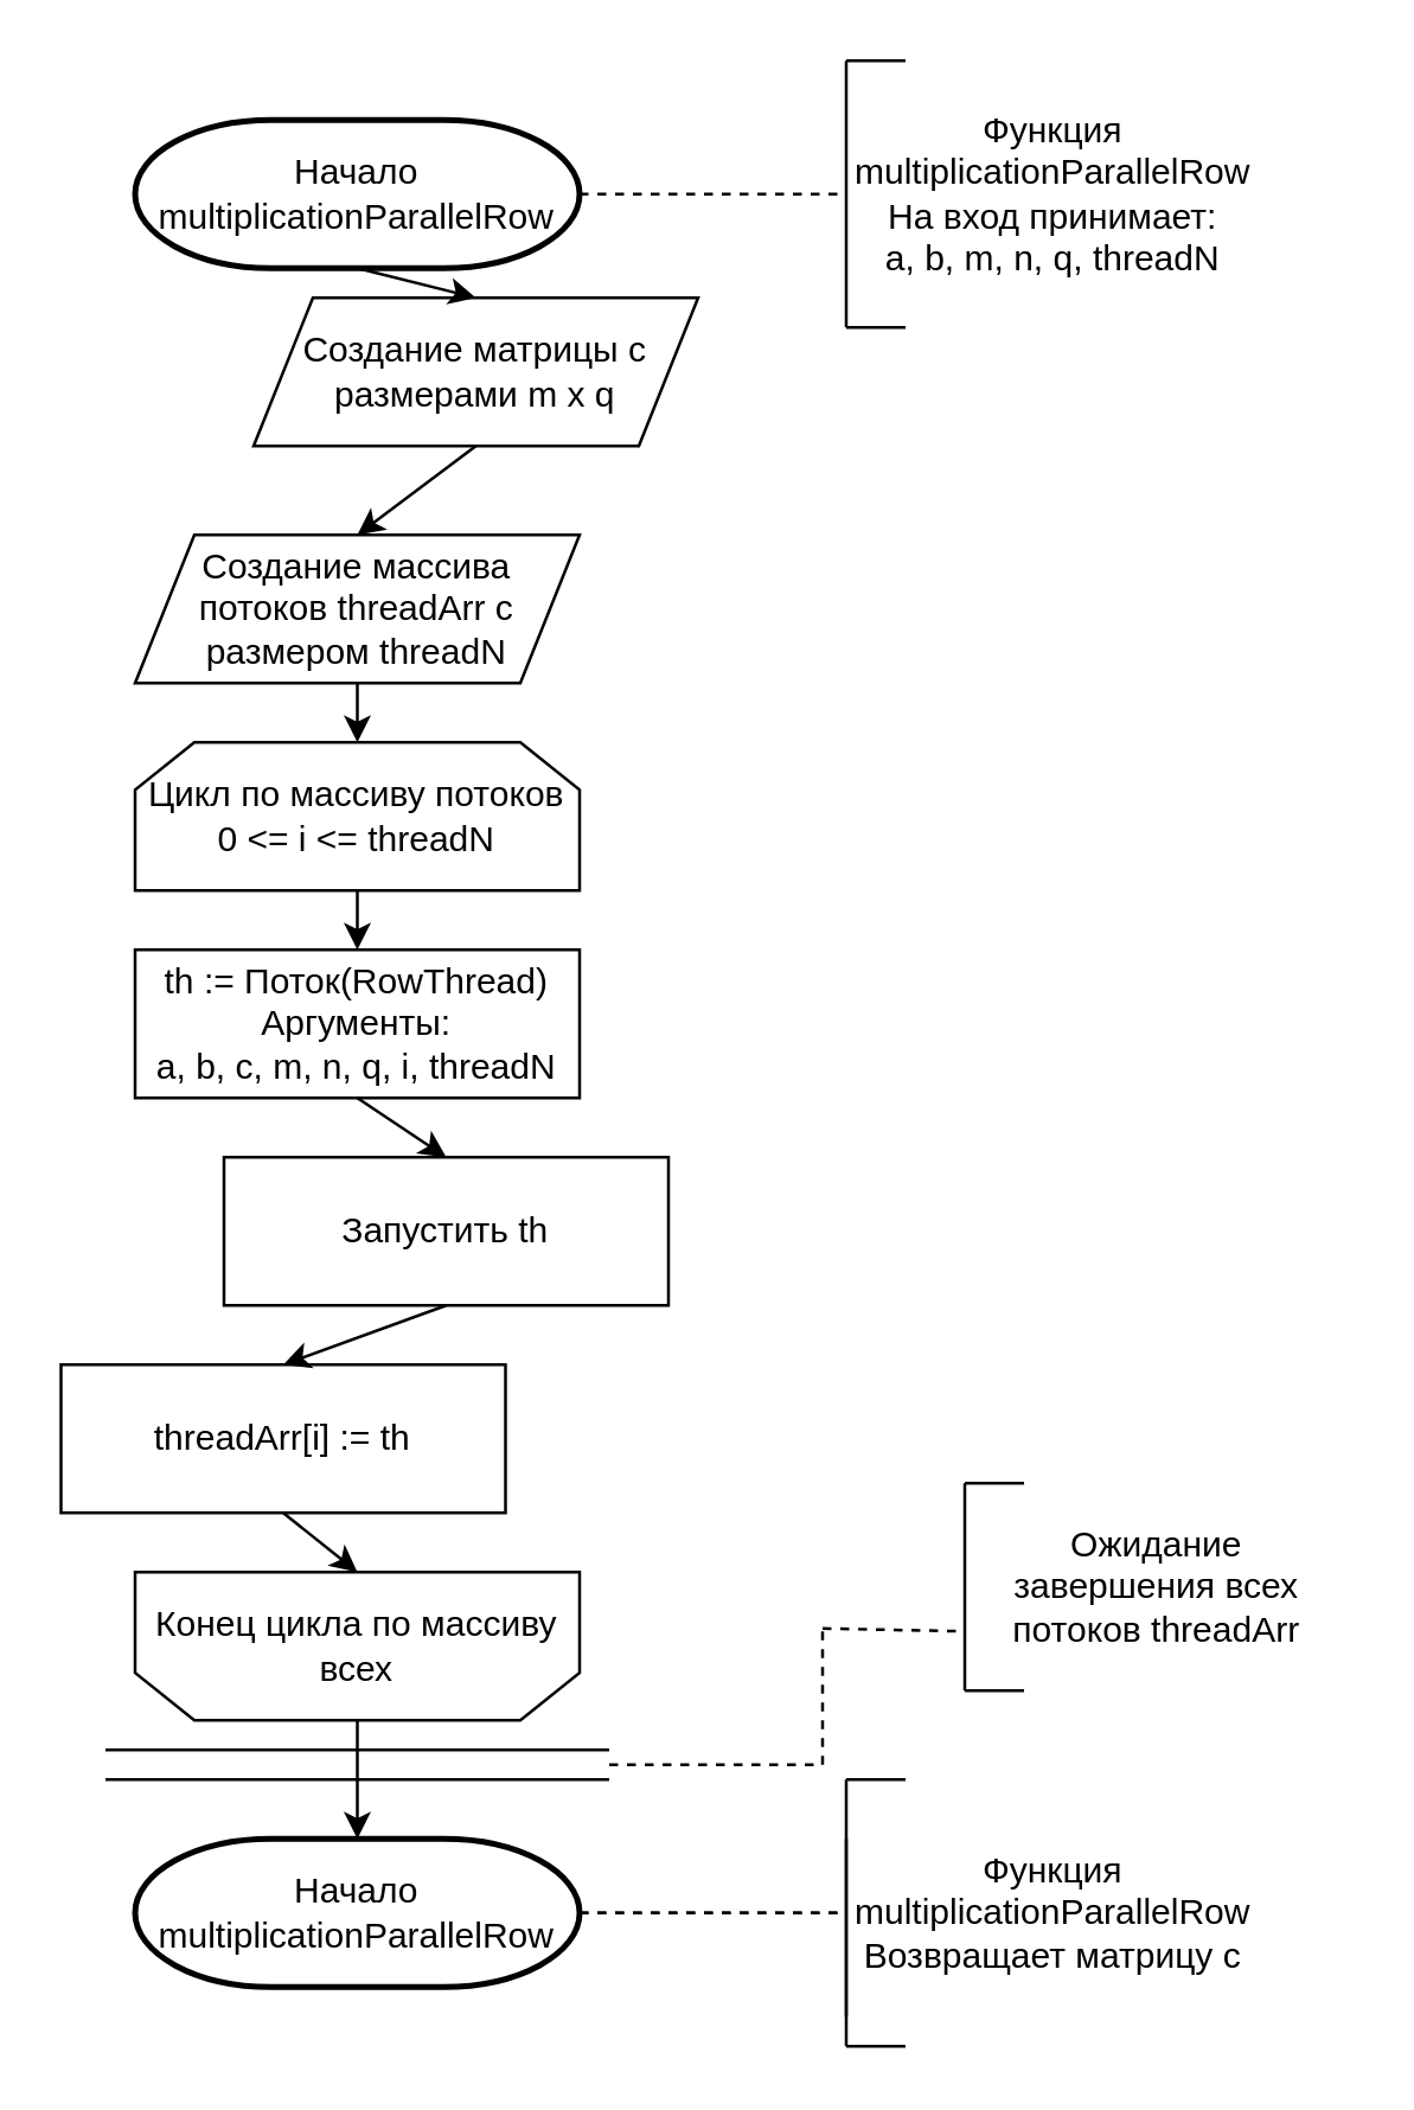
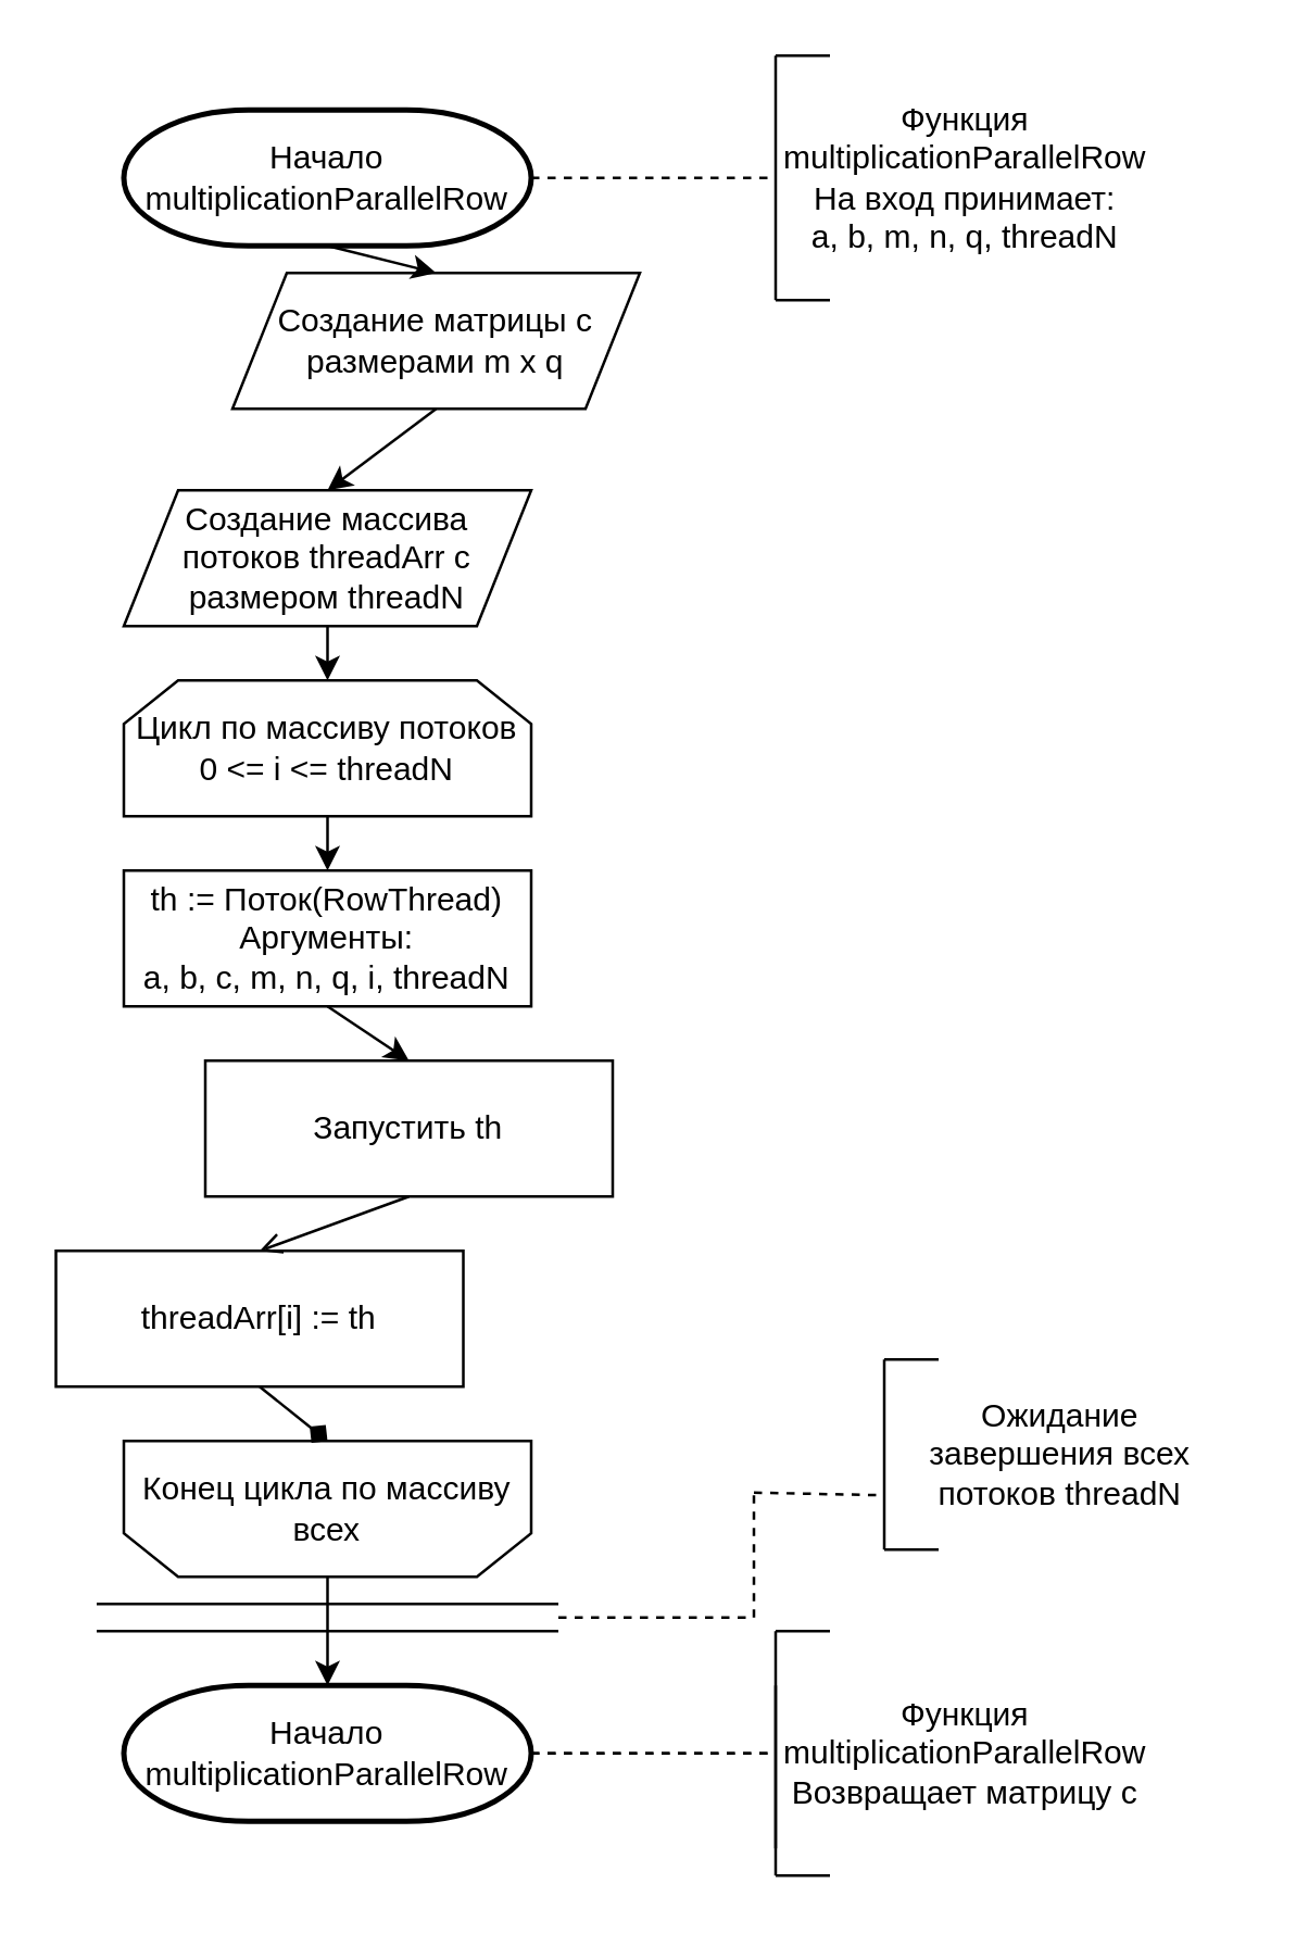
- <mxCell id="22" value="" style="endArrow=classic;html=1;exitX=0.5;exitY=1;exitDx=0;exitDy=0;entryX=0.5;entryY=0;entryDx=0;entryDy=0;" parent="1" source="12" target="18" edge="1"><mxGeometry width="50" height="50" relative="1" as="geometry"><mxPoint x="275" y="680" as="sourcePoint" /><mxPoint x="325" y="630" as="targetPoint" /></mxGeometry></mxCell>
+ <mxCell id="22" value="" style="endArrow=open;html=1;exitX=0.5;exitY=1;exitDx=0;exitDy=0;entryX=0.5;entryY=0;entryDx=0;entryDy=0;" parent="1" source="12" target="18" edge="1"><mxGeometry width="50" height="50" relative="1" as="geometry"><mxPoint x="275" y="680" as="sourcePoint" /><mxPoint x="325" y="630" as="targetPoint" /></mxGeometry></mxCell>
- <mxCell id="23" value="" style="endArrow=classic;html=1;exitX=0.5;exitY=1;exitDx=0;exitDy=0;entryX=0.5;entryY=0;entryDx=0;entryDy=0;" parent="1" source="18" target="20" edge="1"><mxGeometry width="50" height="50" relative="1" as="geometry"><mxPoint x="305" y="750" as="sourcePoint" /><mxPoint x="355" y="700" as="targetPoint" /></mxGeometry></mxCell>
+ <mxCell id="23" value="" style="endArrow=diamond;html=1;exitX=0.5;exitY=1;exitDx=0;exitDy=0;entryX=0.5;entryY=0;entryDx=0;entryDy=0;" parent="1" source="18" target="20" edge="1"><mxGeometry width="50" height="50" relative="1" as="geometry"><mxPoint x="305" y="750" as="sourcePoint" /><mxPoint x="355" y="700" as="targetPoint" /></mxGeometry></mxCell>
- <mxCell id="33" value="Ожидание завершения всех потоков threadArr" style="text;html=1;strokeColor=none;fillColor=none;align=center;verticalAlign=middle;whiteSpace=wrap;rounded=0;" parent="1" vertex="1"><mxGeometry x="325" y="500" width="130" height="70" as="geometry" /></mxCell>
+ <mxCell id="33" value="Ожидание завершения всех потоков threadN" style="text;html=1;strokeColor=none;fillColor=none;align=center;verticalAlign=middle;whiteSpace=wrap;rounded=0;" parent="1" vertex="1"><mxGeometry x="325" y="500" width="130" height="70" as="geometry" /></mxCell>
